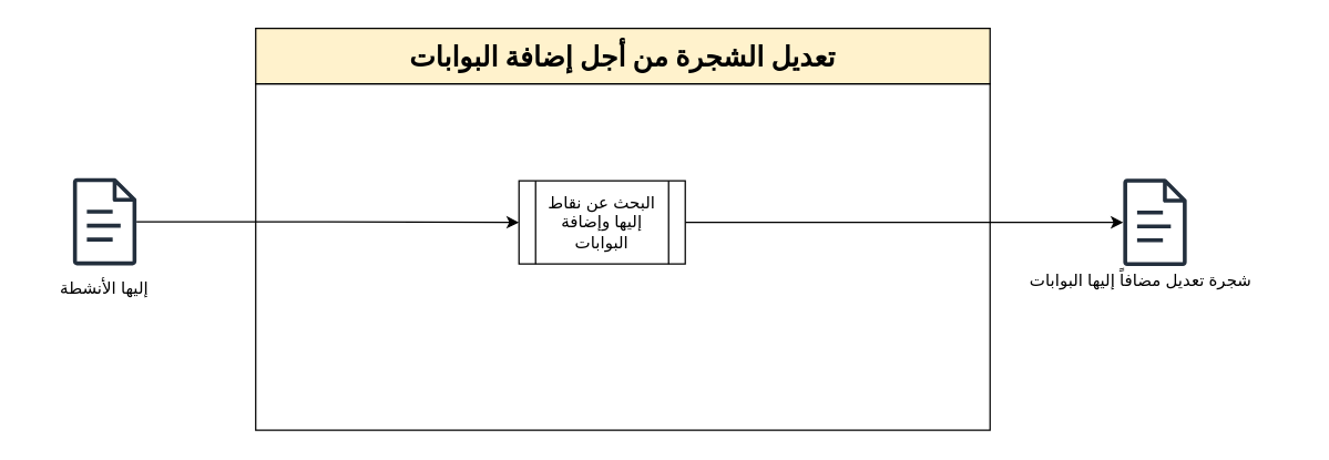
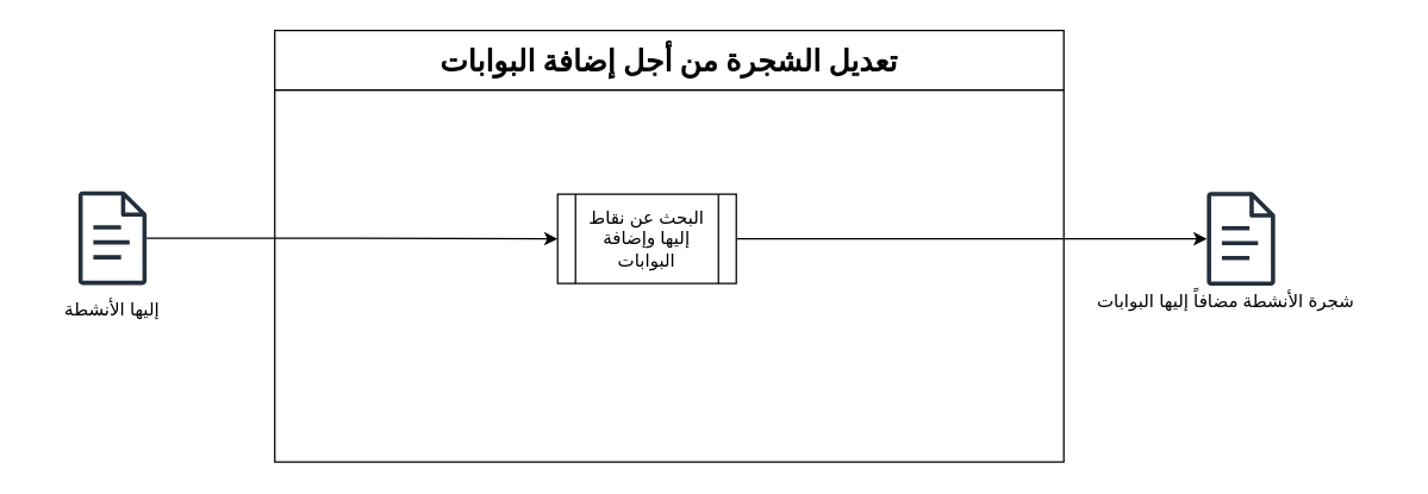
- <mxCell id="3" value="&lt;span style=&quot;font-size:15.0pt;&lt;br/&gt;mso-ansi-font-size:12.0pt;font-family:&amp;quot;Traditional Arabic&amp;quot;,serif;mso-ascii-font-family:&lt;br/&gt;&amp;quot;Times New Roman&amp;quot;;mso-fareast-font-family:&amp;quot;Times New Roman&amp;quot;;mso-hansi-font-family:&lt;br/&gt;&amp;quot;Times New Roman&amp;quot;;mso-ansi-language:EN-US;mso-fareast-language:EN-US;&lt;br/&gt;mso-bidi-language:AR-SY&quot; dir=&quot;RTL&quot; lang=&quot;AR-SY&quot;&gt;&lt;b&gt;تعديل الشجرة من أجل إضافة البوابات&lt;/b&gt;&lt;/span&gt;" style="rounded=0;whiteSpace=wrap;html=1;fillColor=#fff2cc;" vertex="1" parent="1"><mxGeometry x="183.98" y="20" width="530" height="40" as="geometry" /></mxCell>
+ <mxCell id="3" value="&lt;span style=&quot;font-size:15.0pt;&lt;br/&gt;mso-ansi-font-size:12.0pt;font-family:&amp;quot;Traditional Arabic&amp;quot;,serif;mso-ascii-font-family:&lt;br/&gt;&amp;quot;Times New Roman&amp;quot;;mso-fareast-font-family:&amp;quot;Times New Roman&amp;quot;;mso-hansi-font-family:&lt;br/&gt;&amp;quot;Times New Roman&amp;quot;;mso-ansi-language:EN-US;mso-fareast-language:EN-US;&lt;br/&gt;mso-bidi-language:AR-SY&quot; dir=&quot;RTL&quot; lang=&quot;AR-SY&quot;&gt;&lt;b&gt;تعديل الشجرة من أجل إضافة البوابات&lt;/b&gt;&lt;/span&gt;" style="rounded=0;whiteSpace=wrap;html=1;" vertex="1" parent="1"><mxGeometry x="183.98" y="20" width="530" height="40" as="geometry" /></mxCell>
- <mxCell id="10" value="شجرة تعديل مضافاً إليها البوابات" style="text;html=1;align=center;verticalAlign=middle;whiteSpace=wrap;rounded=0;" vertex="1" parent="1"><mxGeometry x="710" y="191.5" width="226.02" height="20" as="geometry" /></mxCell>
+ <mxCell id="10" value="شجرة الأنشطة مضافاً إليها البوابات" style="text;html=1;align=center;verticalAlign=middle;whiteSpace=wrap;rounded=0;" vertex="1" parent="1"><mxGeometry x="710" y="191.5" width="226.02" height="20" as="geometry" /></mxCell>
